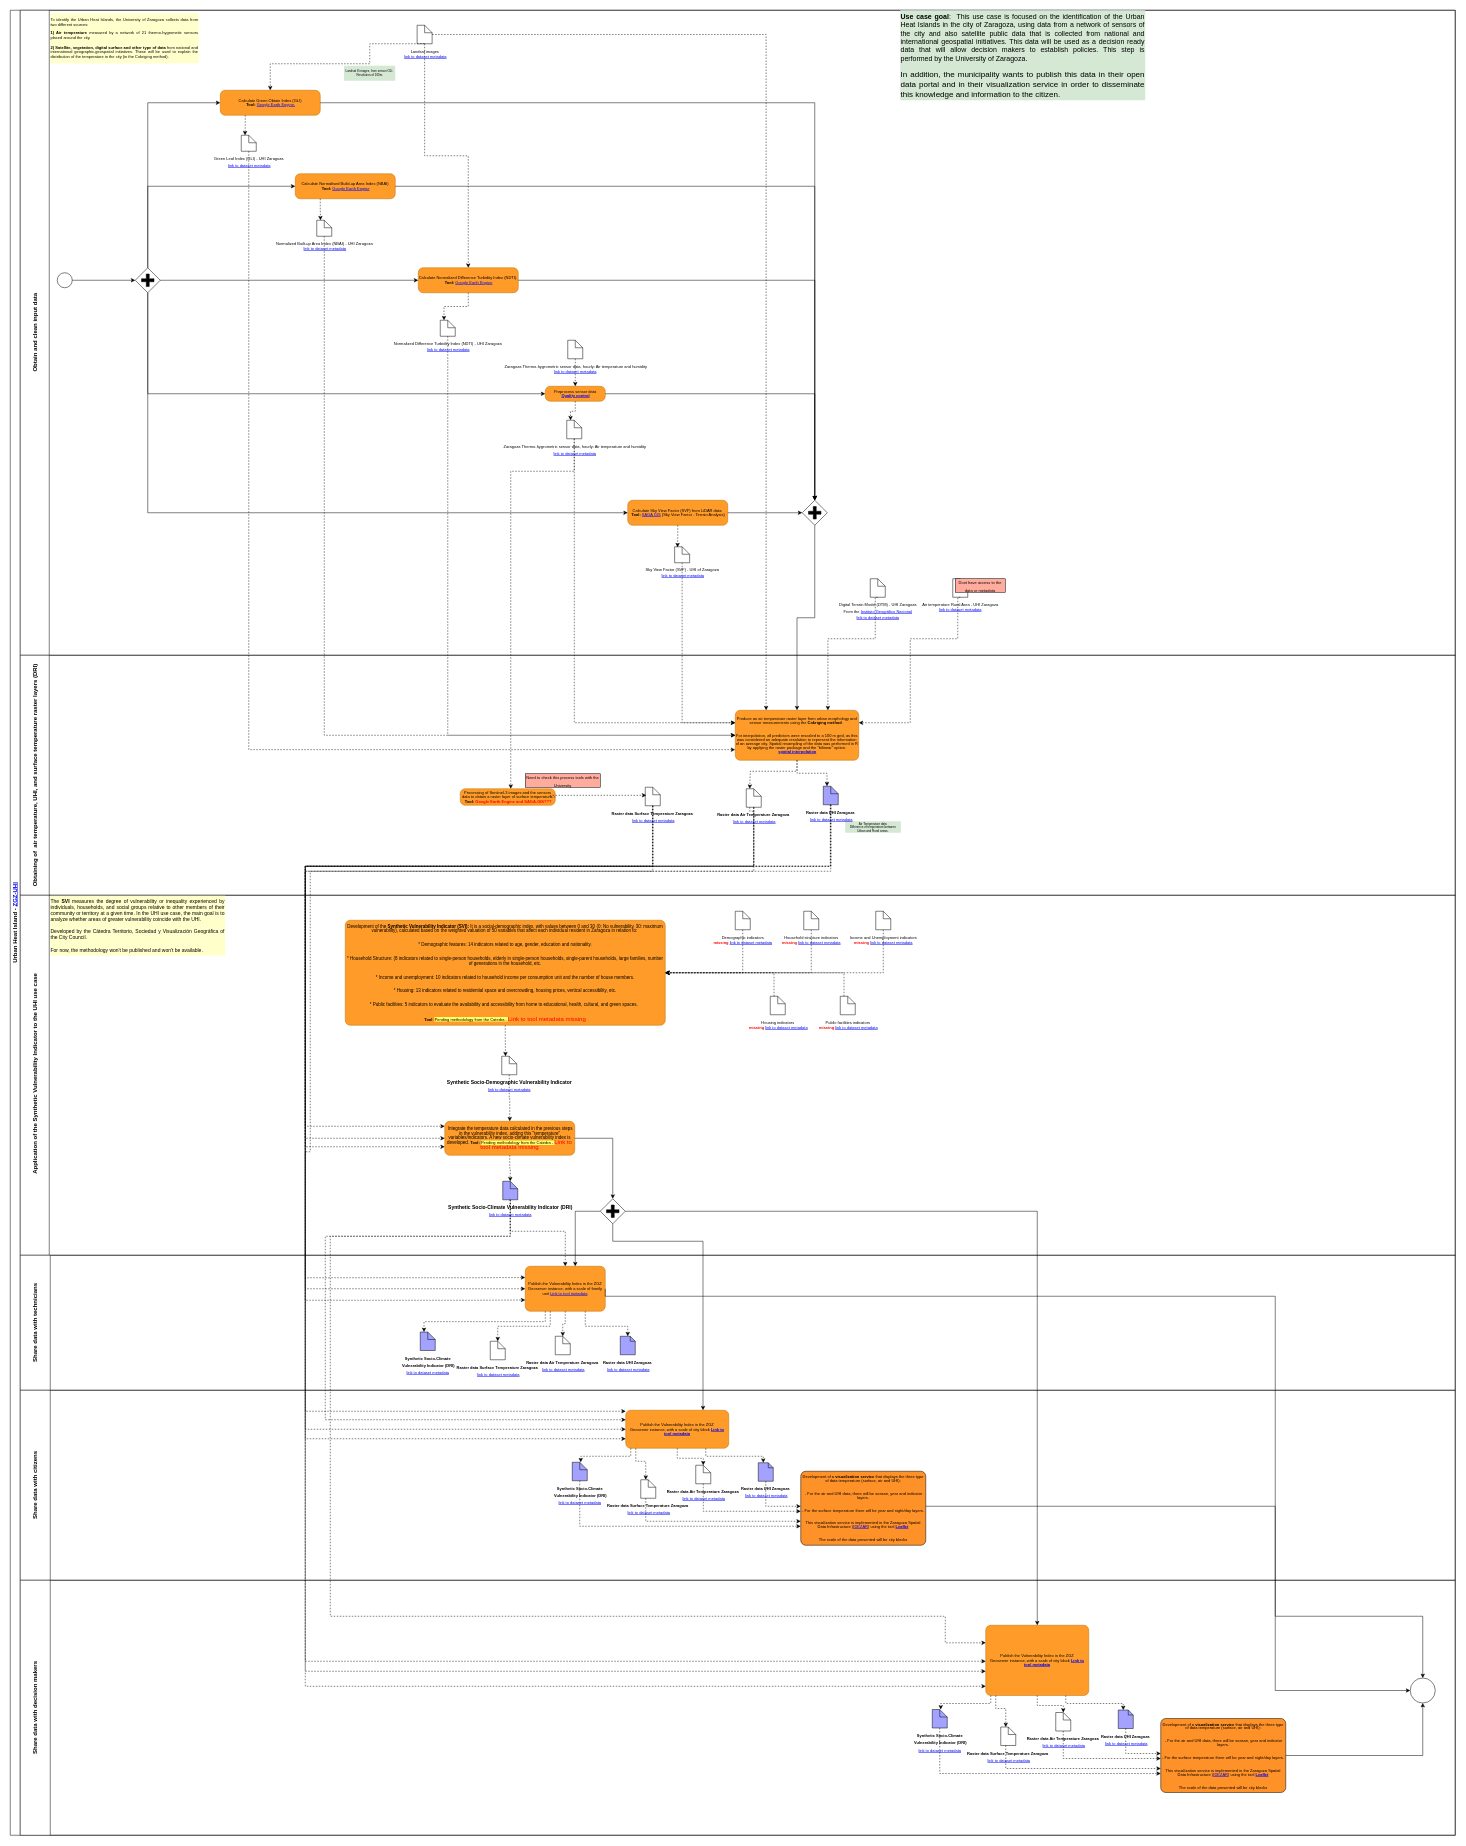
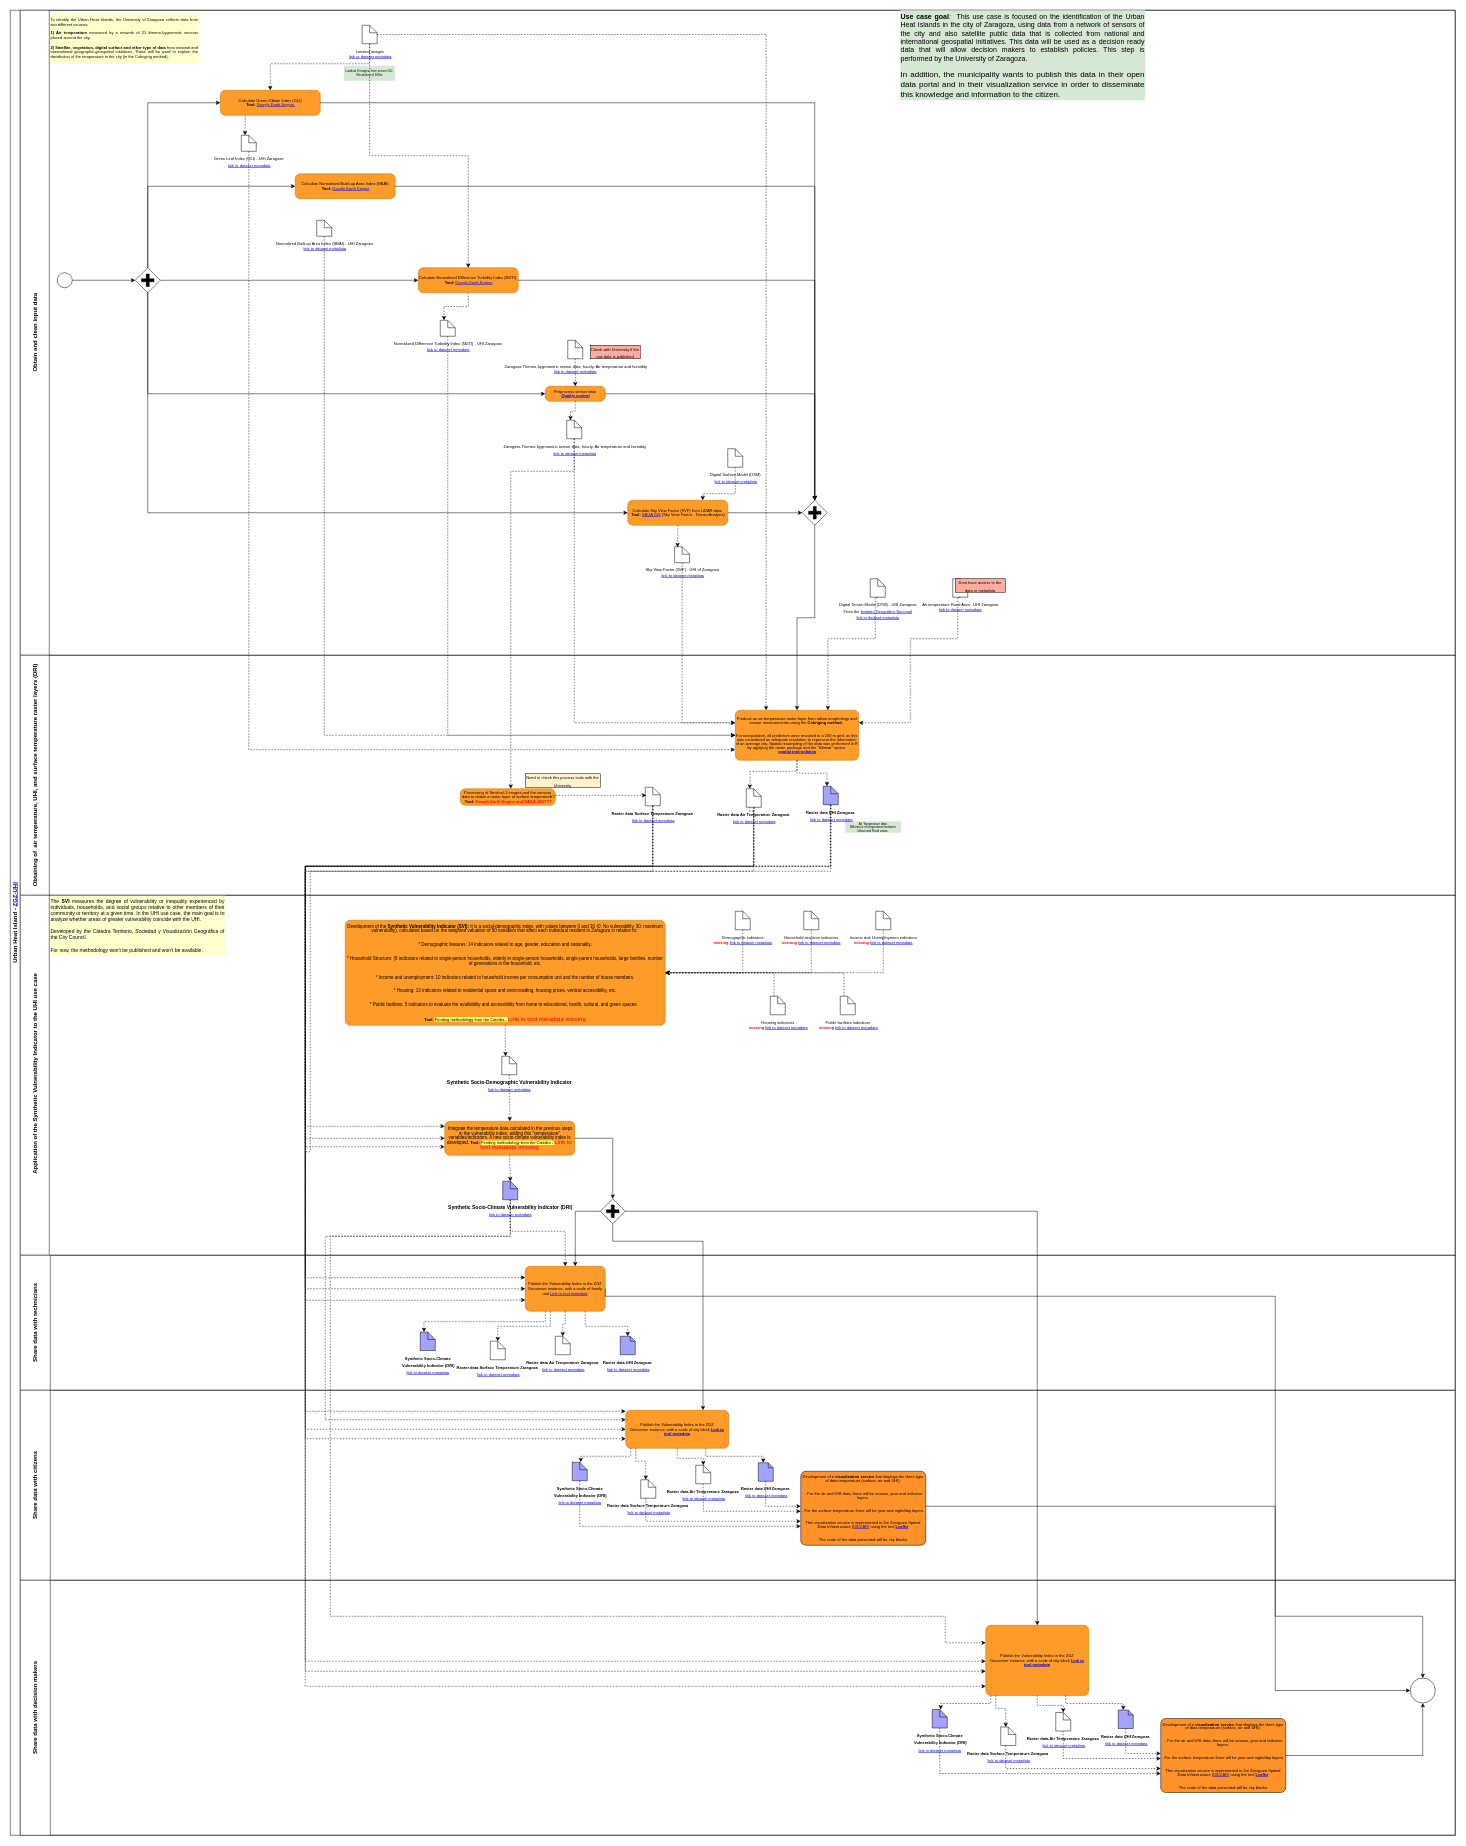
- <mxCell id="6" value="&lt;div style=&quot;&quot;&gt;&lt;div style=&quot;&quot;&gt;&lt;font face=&quot;Arial&quot;&gt;&lt;span style=&quot;font-size: 8px;&quot;&gt;Landsat images&lt;/span&gt;&lt;/font&gt;&lt;br&gt;&lt;/div&gt;&lt;div style=&quot;font-size: 8px;&quot;&gt;&lt;font style=&quot;font-size: 8px;&quot; face=&quot;Arial&quot;&gt;&amp;nbsp;&lt;a href=&quot;https://usage.geocat.live/catalogue/srv/eng/catalog.search#/metadata/ddc4e931-db21-461a-a8a6-57f3e9667977&quot;&gt;link to dataset metadata&lt;/a&gt;&lt;/font&gt;&lt;/div&gt;&lt;/div&gt;" style="shape=mxgraph.bpmn.data;labelPosition=center;verticalLabelPosition=bottom;align=center;verticalAlign=top;size=15;html=1;" vertex="1" parent="3"><mxGeometry x="793.75" y="30" width="30" height="37" as="geometry" /></mxCell>
+ <mxCell id="6" value="&lt;div style=&quot;&quot;&gt;&lt;div style=&quot;&quot;&gt;&lt;font face=&quot;Arial&quot;&gt;&lt;span style=&quot;font-size: 8px;&quot;&gt;Landsat images&lt;/span&gt;&lt;/font&gt;&lt;br&gt;&lt;/div&gt;&lt;div style=&quot;font-size: 8px;&quot;&gt;&lt;font style=&quot;font-size: 8px;&quot; face=&quot;Arial&quot;&gt;&amp;nbsp;&lt;a href=&quot;https://usage.geocat.live/catalogue/srv/eng/catalog.search#/metadata/ddc4e931-db21-461a-a8a6-57f3e9667977&quot;&gt;link to dataset metadata&lt;/a&gt;&lt;/font&gt;&lt;/div&gt;&lt;/div&gt;" style="shape=mxgraph.bpmn.data;labelPosition=center;verticalLabelPosition=bottom;align=center;verticalAlign=top;size=15;html=1;" vertex="1" parent="3"><mxGeometry x="683.75" y="30" width="30" height="37" as="geometry" /></mxCell>
- <mxCell id="20" style="edgeStyle=orthogonalEdgeStyle;rounded=0;orthogonalLoop=1;jettySize=auto;html=1;entryX=0;entryY=0;entryDx=7.5;entryDy=0;entryPerimeter=0;exitX=0.25;exitY=1;exitDx=0;exitDy=0;exitPerimeter=0;dashed=1;" edge="1" parent="3" source="10" target="19"><mxGeometry relative="1" as="geometry" /></mxCell>
+ <mxCell id="39" value="&lt;font style=&quot;font-size: 8px;&quot;&gt;Check with University if the raw data is published&lt;/font&gt;" style="rounded=0;whiteSpace=wrap;html=1;fillColor=#FFAB9E;" vertex="1" parent="3"><mxGeometry x="1140" y="670" width="100" height="27" as="geometry" /></mxCell>
+ <mxCell id="40" value="&lt;div style=&quot;&quot;&gt;&lt;div style=&quot;&quot;&gt;&lt;span style=&quot;background-color: initial; font-size: 8px;&quot;&gt;&lt;font face=&quot;Arial&quot;&gt;Digital Surface Model (DSM)&lt;/font&gt;&lt;/span&gt;&lt;/div&gt;&lt;div style=&quot;&quot;&gt;&lt;span style=&quot;font-size: 8px; font-family: Arial; background-color: initial;&quot;&gt;&amp;nbsp;&lt;/span&gt;&lt;a style=&quot;font-size: 8px; font-family: Arial; background-color: initial;&quot; href=&quot;https://usage.geocat.live/catalogue/srv/eng/catalog.search#/metadata/58c4d5de-1c86-4c26-b51d-fff998163c5e&quot;&gt;link to dataset metadata&lt;/a&gt;&lt;br&gt;&lt;/div&gt;&lt;/div&gt;" style="shape=mxgraph.bpmn.data;labelPosition=center;verticalLabelPosition=bottom;align=center;verticalAlign=top;size=15;html=1;" vertex="1" parent="3"><mxGeometry x="1415" y="877" width="30" height="37" as="geometry" /></mxCell>
+ <mxCell id="41" style="edgeStyle=orthogonalEdgeStyle;rounded=0;orthogonalLoop=1;jettySize=auto;html=1;entryX=0.75;entryY=0;entryDx=0;entryDy=0;entryPerimeter=0;dashed=1;exitX=0.5;exitY=1;exitDx=0;exitDy=0;exitPerimeter=0;" edge="1" parent="3" source="40" target="26"><mxGeometry relative="1" as="geometry"><mxPoint x="1295" y="930" as="sourcePoint" /><mxPoint x="1325" y="990" as="targetPoint" /><Array as="points"><mxPoint x="1430" y="967" /><mxPoint x="1365" y="967" /></Array></mxGeometry></mxCell>
- <mxCell id="50" value="&lt;span style=&quot;font-size: 8px;&quot;&gt;Need to check this process tools with the University&lt;/span&gt;" style="rounded=0;whiteSpace=wrap;html=1;fillColor=#FFAB9E;" vertex="1" parent="45"><mxGeometry x="1010" y="237" width="150" height="27" as="geometry" /></mxCell>
+ <mxCell id="50" value="&lt;span style=&quot;font-size: 8px;&quot;&gt;Need to check this process tools with the University&lt;/span&gt;" style="rounded=0;whiteSpace=wrap;html=1;fillColor=#fff2cc;" vertex="1" parent="45"><mxGeometry x="1010" y="237" width="150" height="27" as="geometry" /></mxCell>
